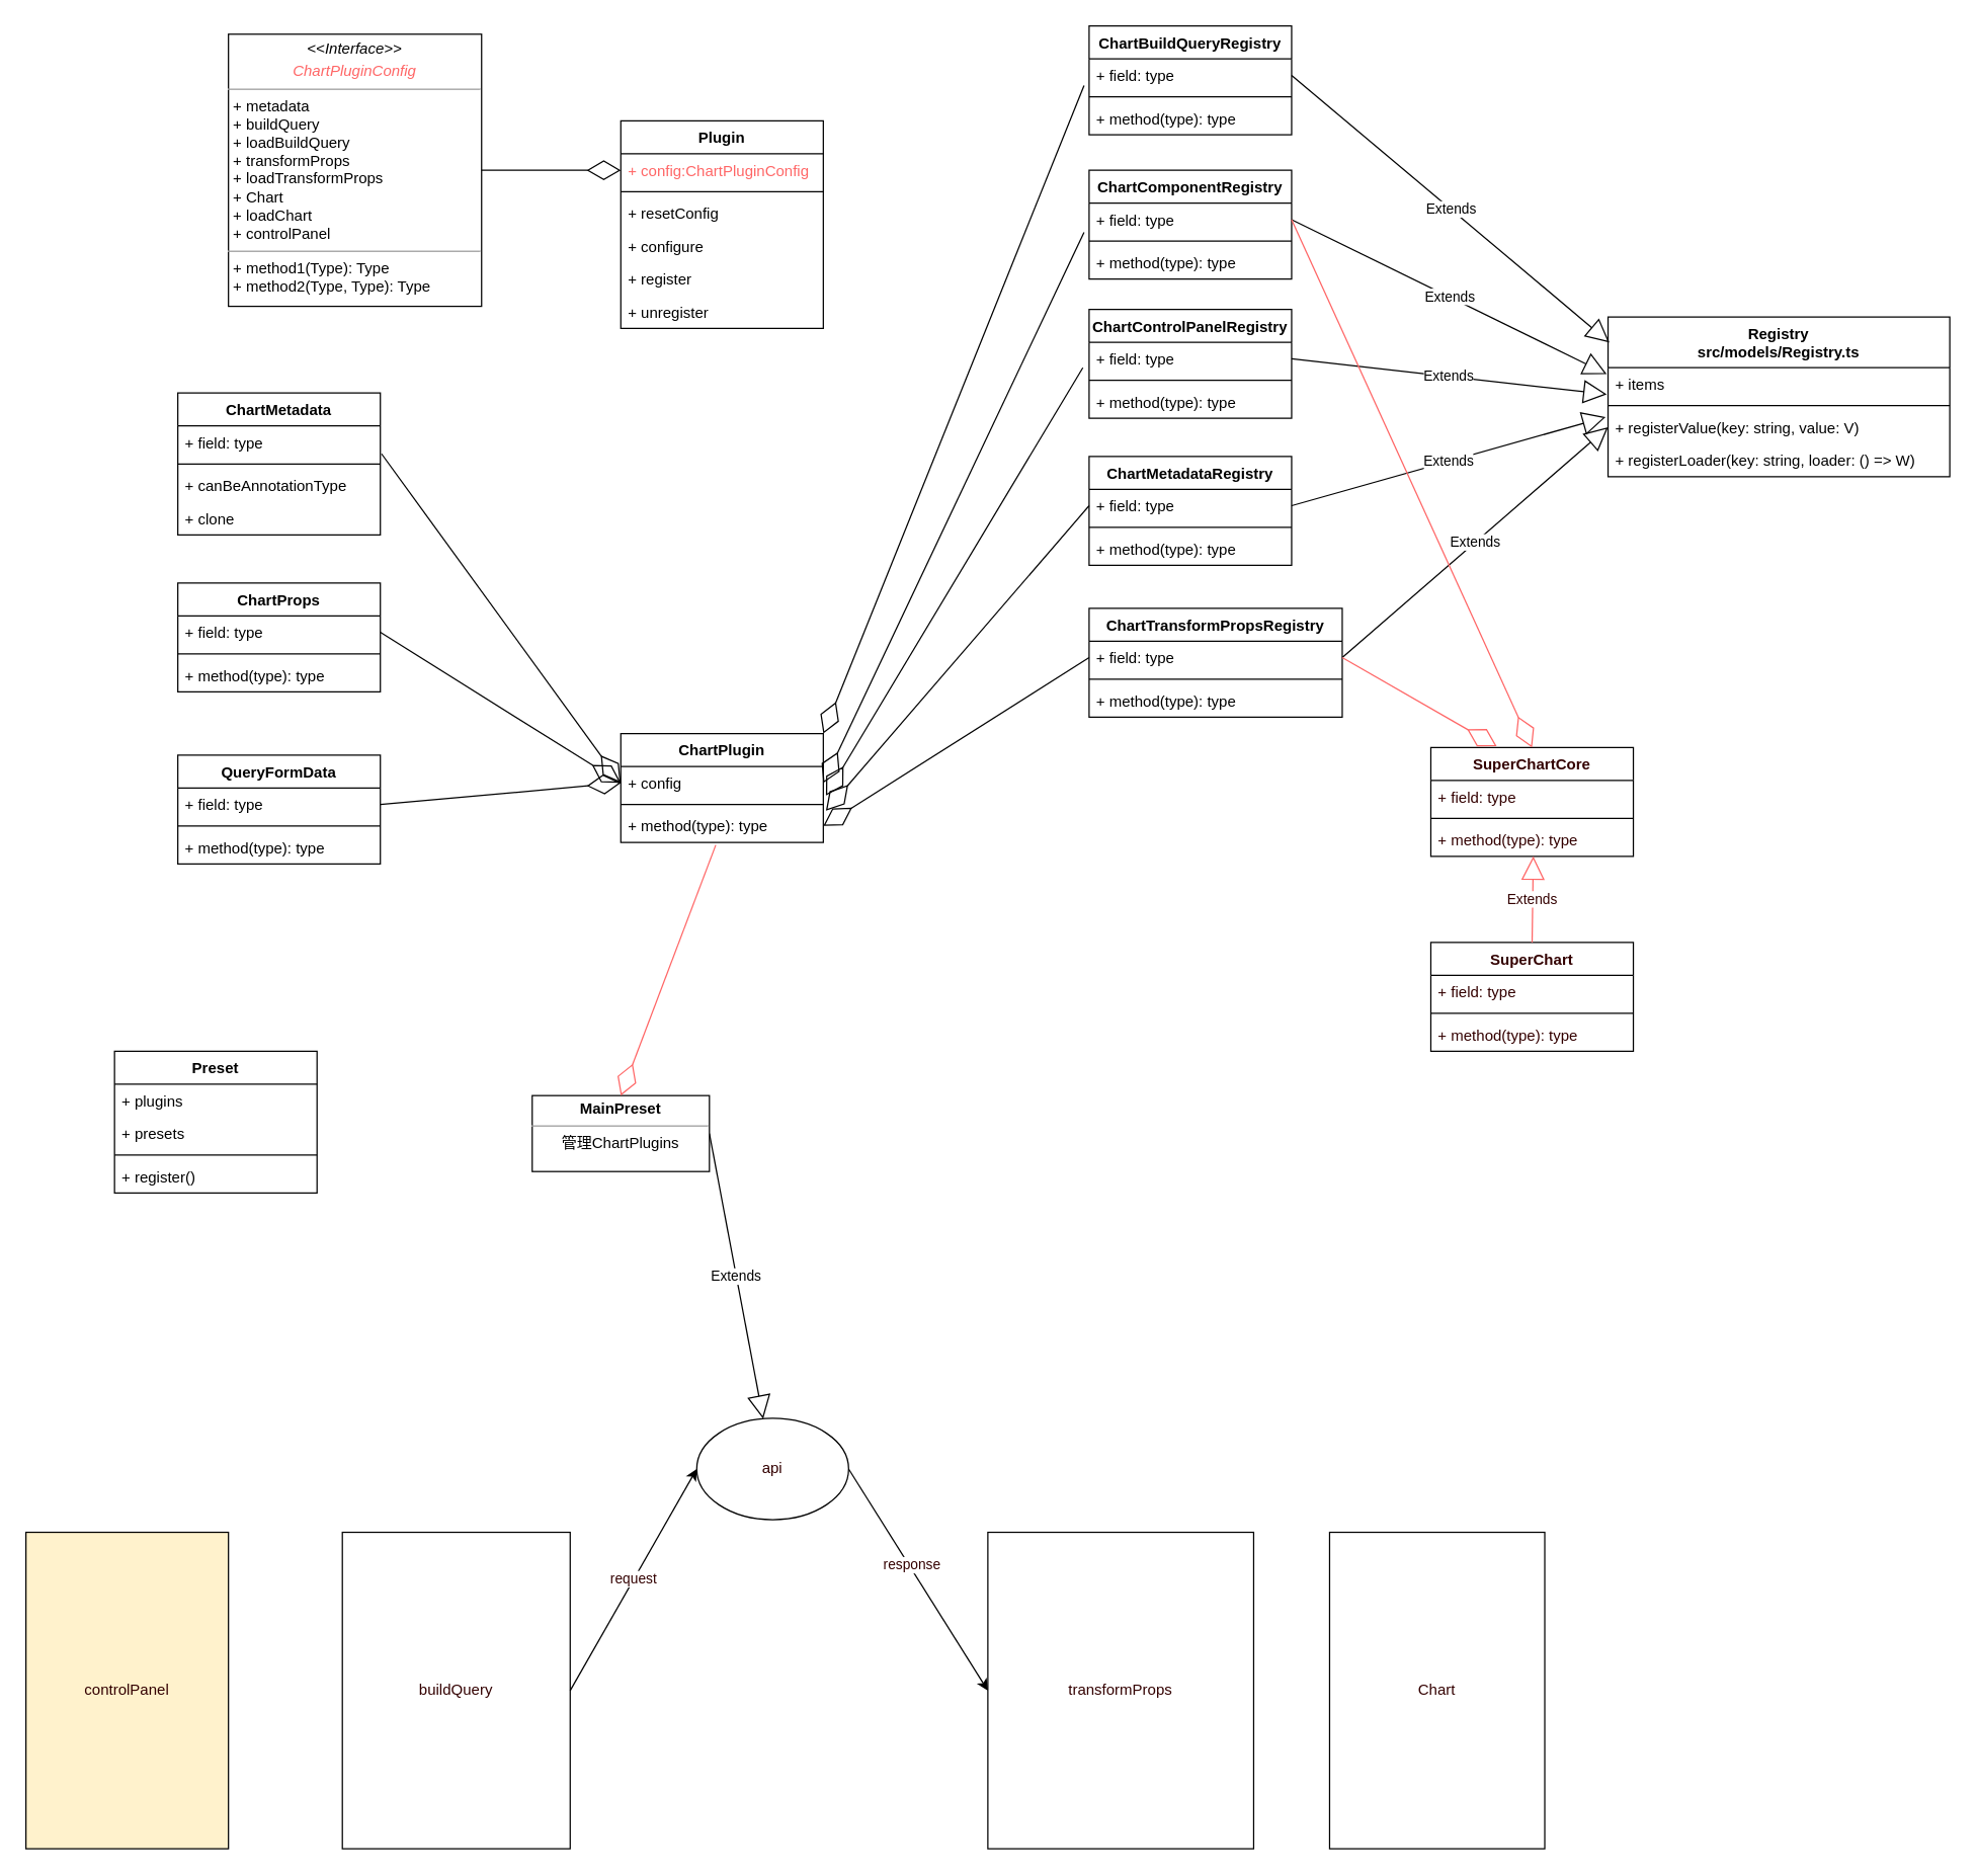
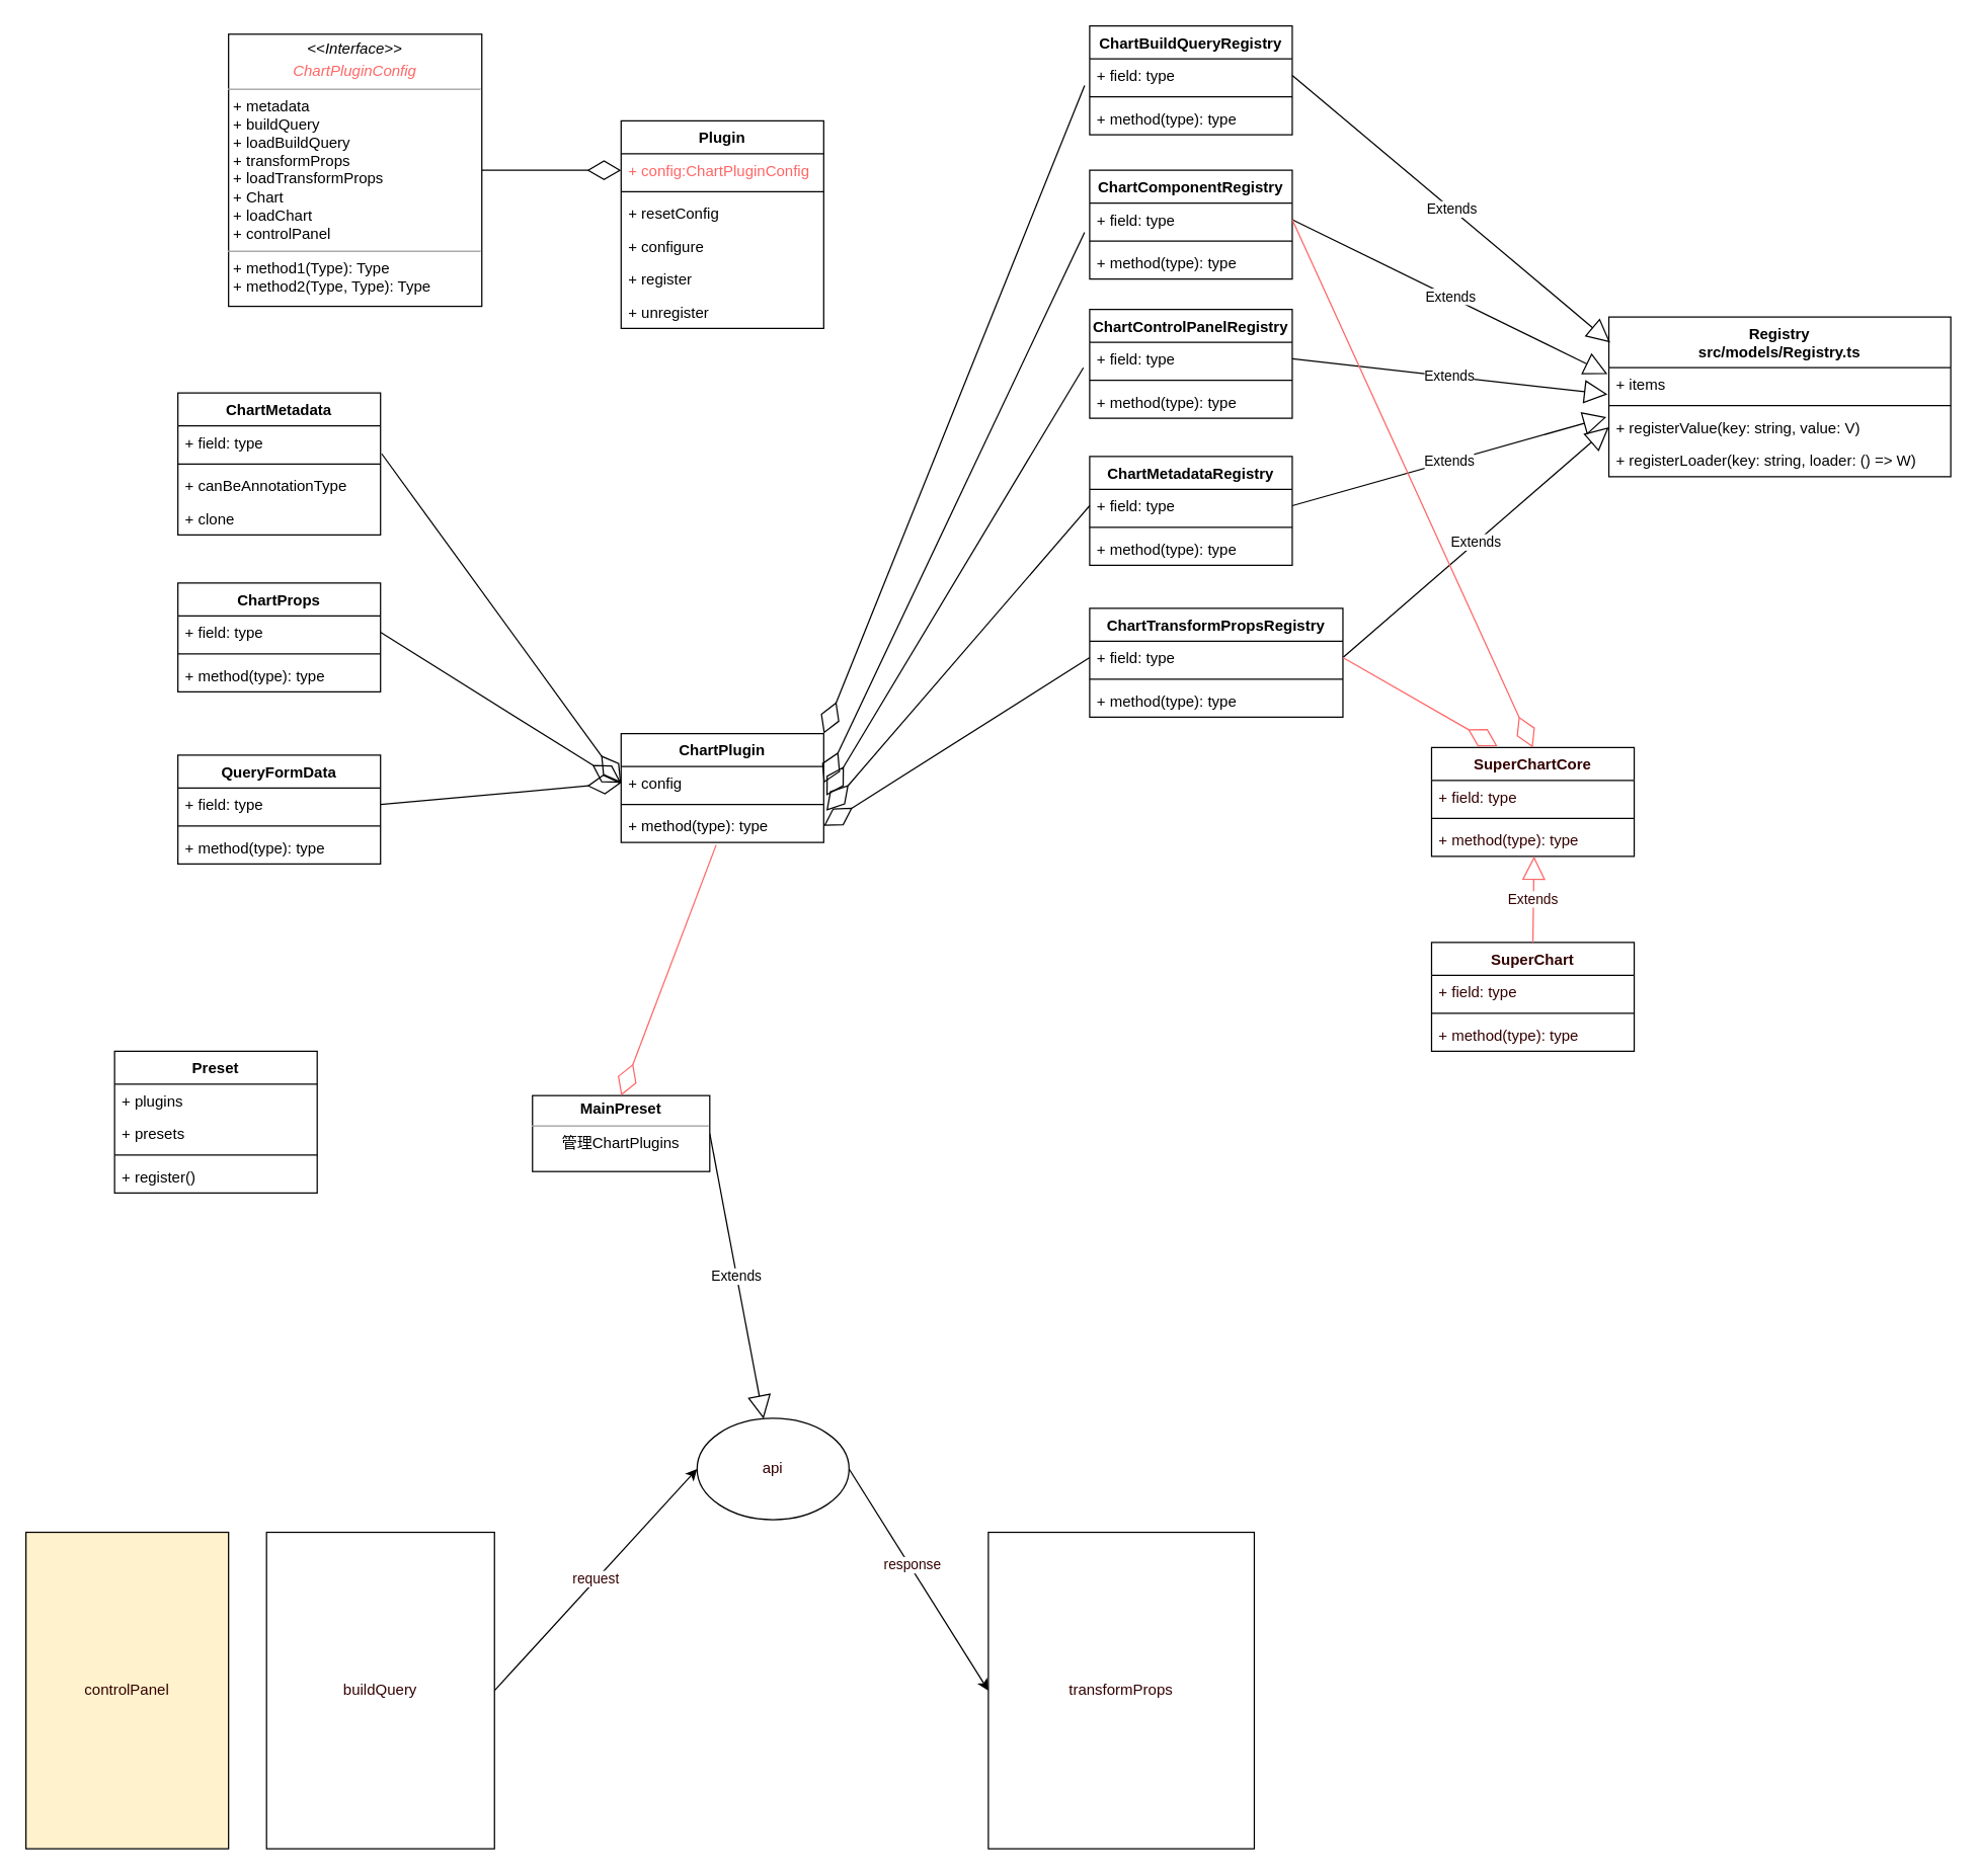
- <mxCell id="65" value="buildQuery" style="rounded=0;whiteSpace=wrap;html=1;fontColor=#330000;" vertex="1" parent="1"><mxGeometry x="270" y="1210" width="180" height="250" as="geometry" /></mxCell>
+ <mxCell id="65" value="buildQuery" style="rounded=0;whiteSpace=wrap;html=1;fontColor=#330000;" vertex="1" parent="1"><mxGeometry x="210" y="1210" width="180" height="250" as="geometry" /></mxCell>
- <mxCell id="68" value="Chart" style="rounded=0;whiteSpace=wrap;html=1;fontColor=#330000;" vertex="1" parent="1"><mxGeometry x="1050" y="1210" width="170" height="250" as="geometry" /></mxCell>
